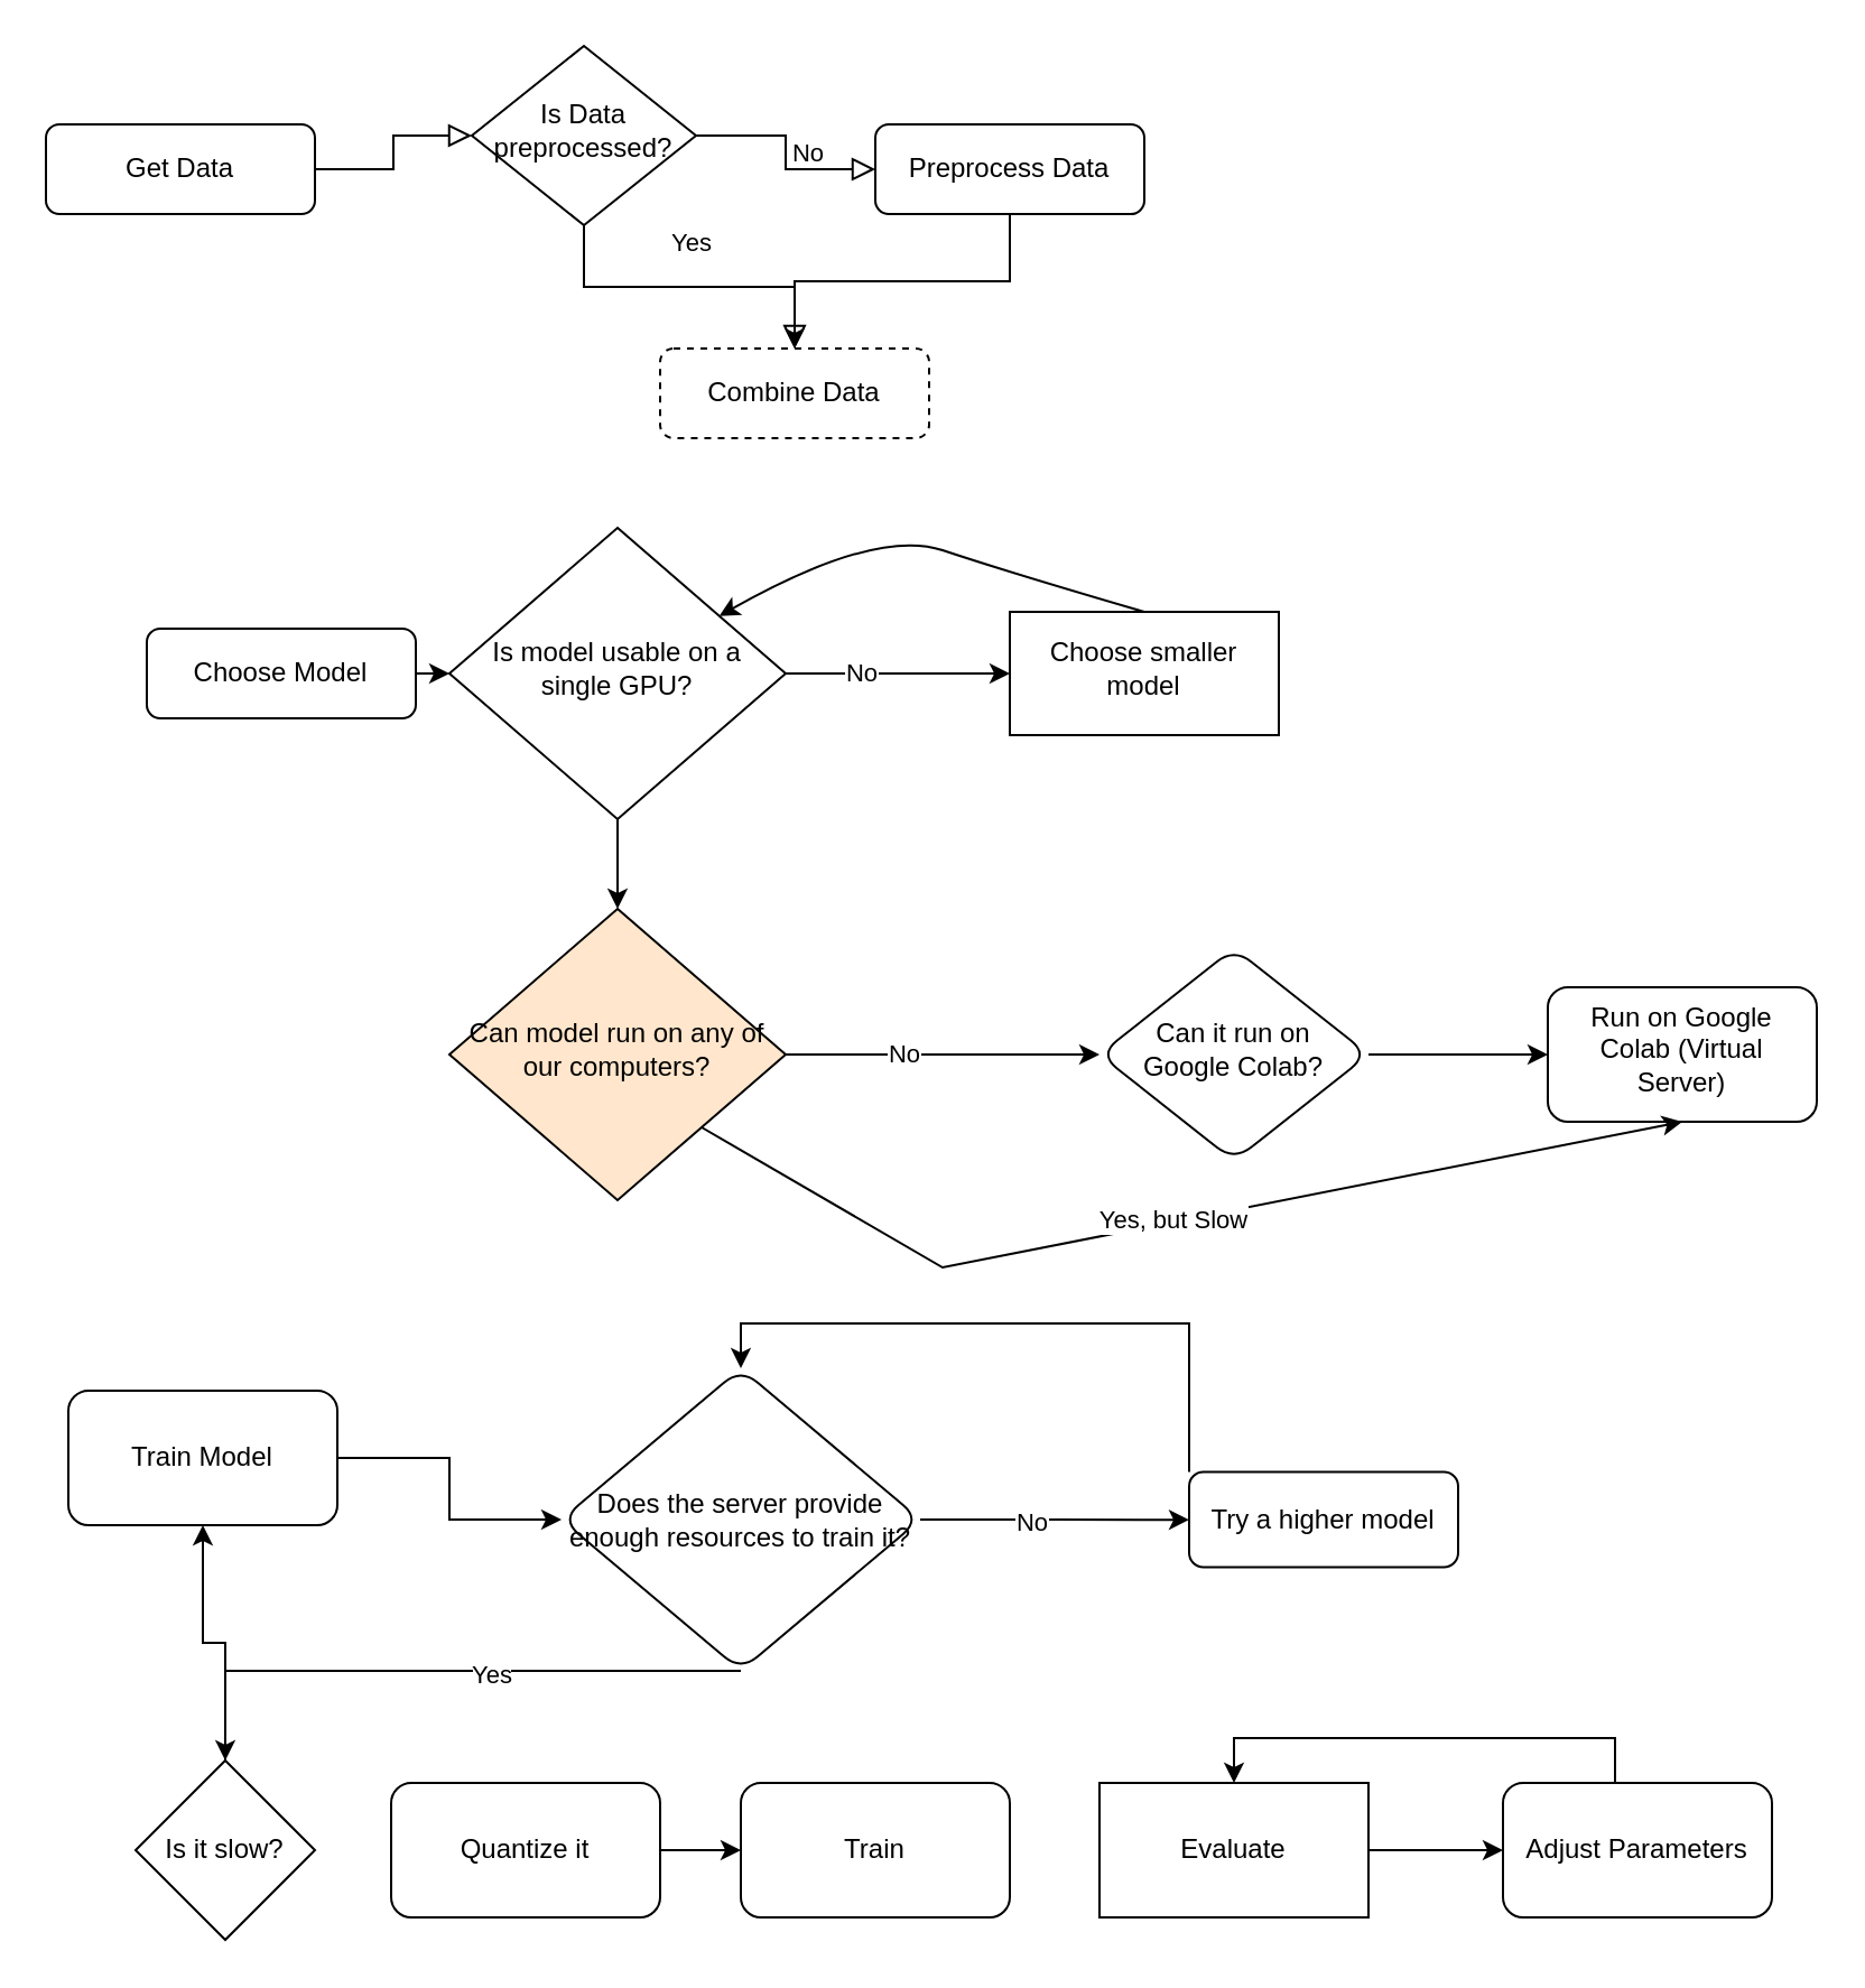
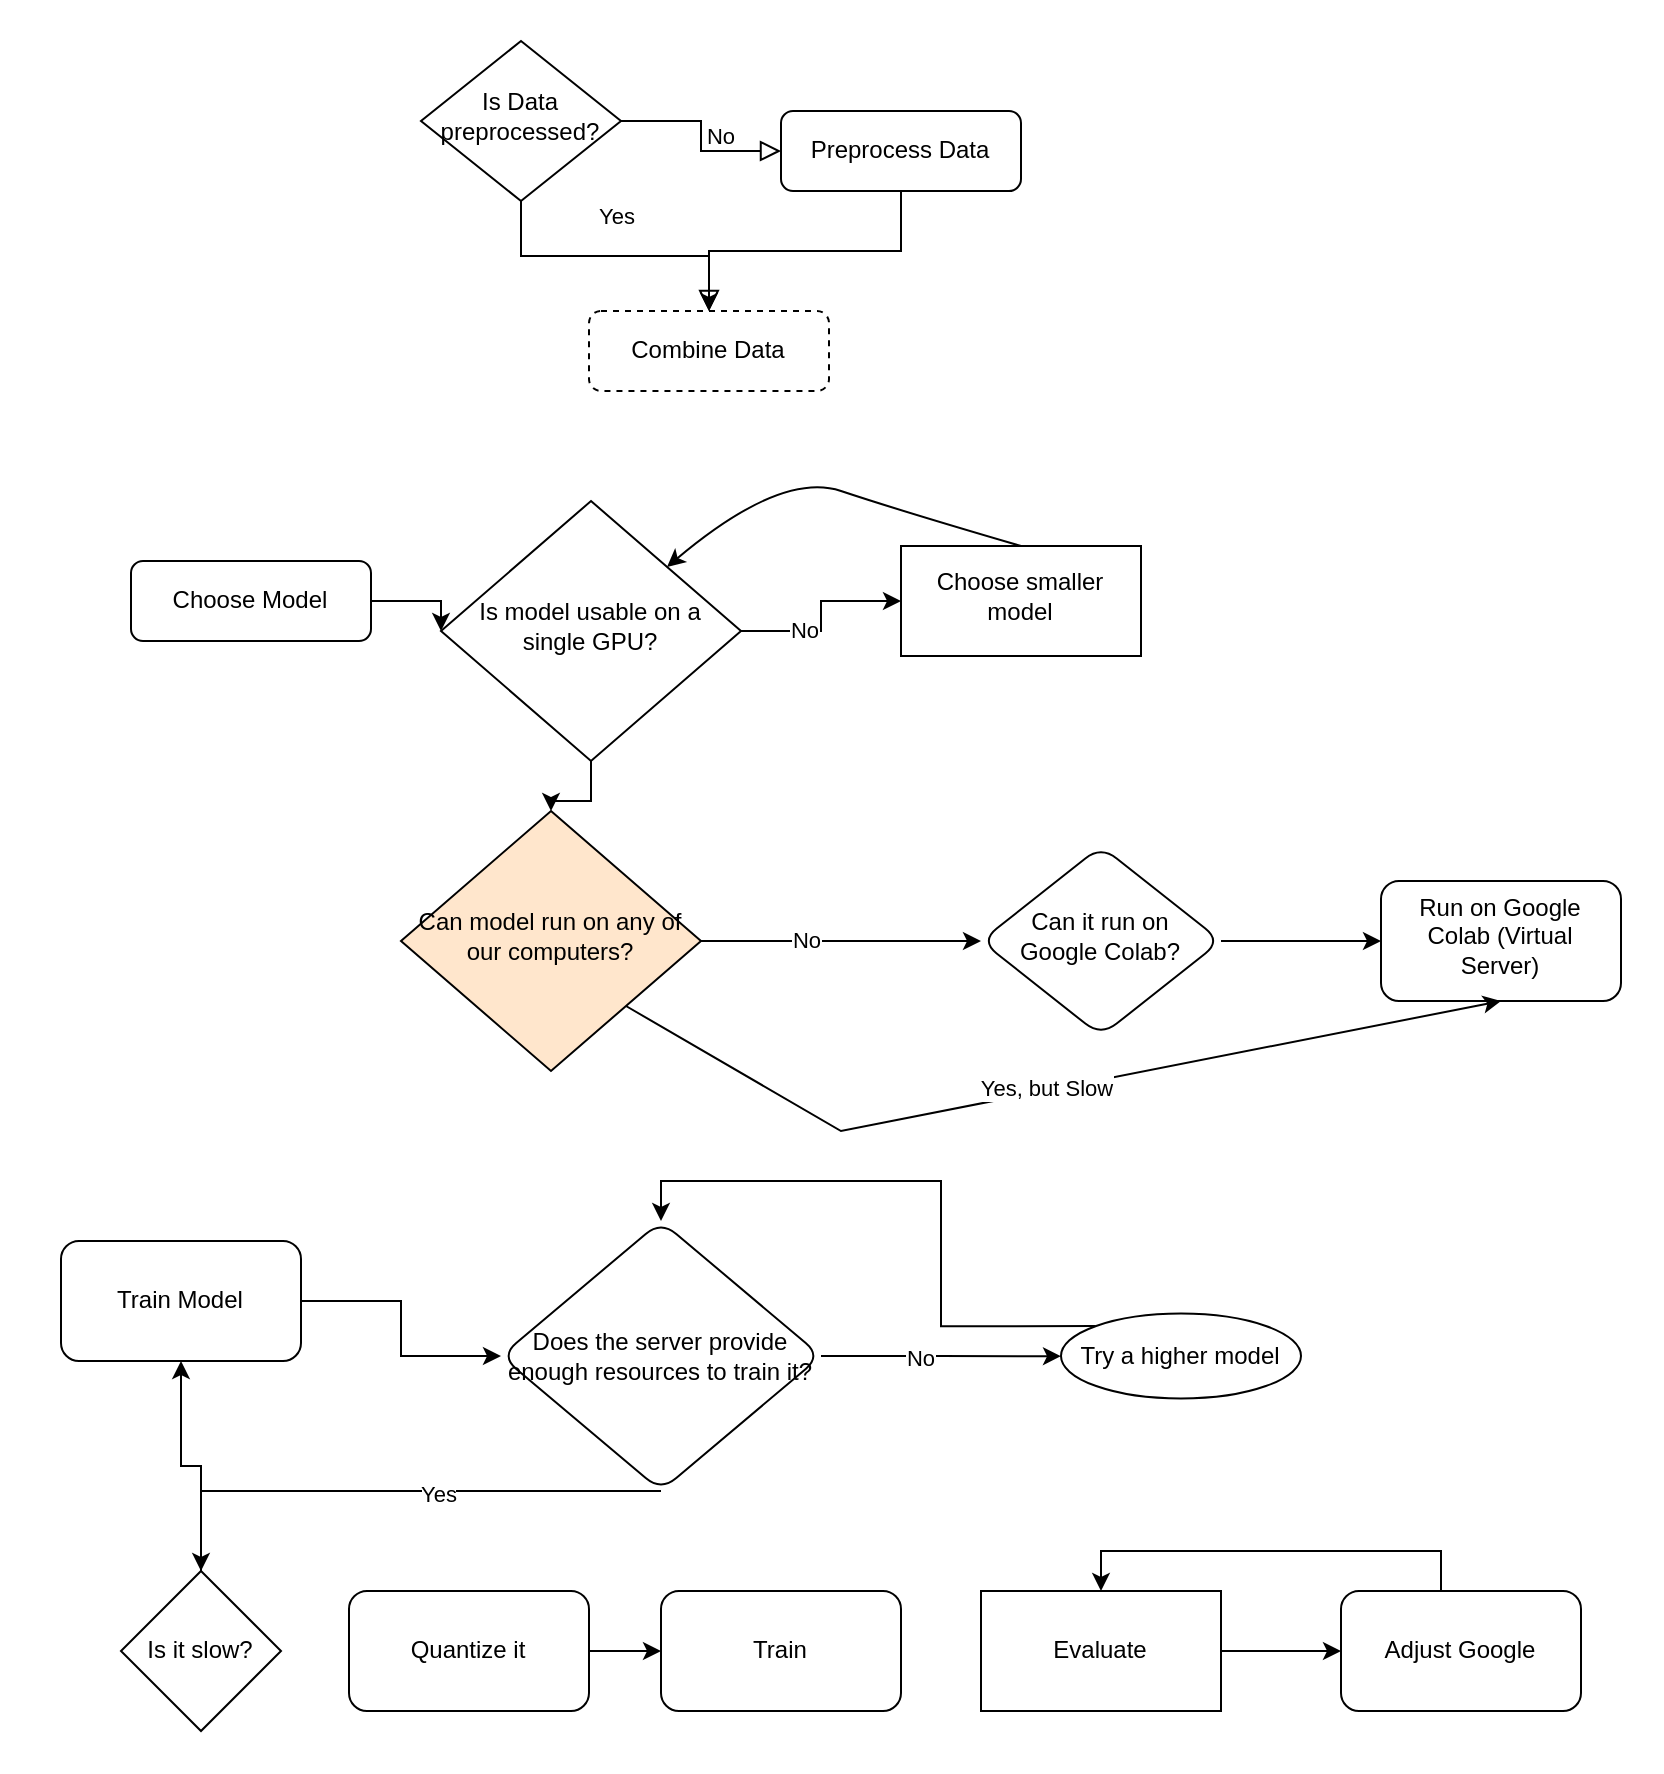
- <mxCell id="2" value="" style="rounded=0;html=1;jettySize=auto;orthogonalLoop=1;fontSize=11;endArrow=block;endFill=0;endSize=8;strokeWidth=1;shadow=0;labelBackgroundColor=none;edgeStyle=orthogonalEdgeStyle;" parent="1" source="3" target="6" edge="1"><mxGeometry relative="1" as="geometry" /></mxCell>
- <mxCell id="3" value="Get Data" style="rounded=1;whiteSpace=wrap;html=1;fontSize=12;glass=0;strokeWidth=1;shadow=0;" parent="1" vertex="1"><mxGeometry x="20" y="55" width="120" height="40" as="geometry" /></mxCell>
- <mxCell id="15" value="Is model usable on a single GPU?" style="rhombus;whiteSpace=wrap;html=1;shadow=0;fontFamily=Helvetica;fontSize=12;align=center;strokeWidth=1;spacing=6;spacingTop=-4;" vertex="1" parent="1"><mxGeometry x="200" y="235" width="150" height="130" as="geometry" /></mxCell>
+ <mxCell id="15" value="Is model usable on a single GPU?" style="rhombus;whiteSpace=wrap;html=1;shadow=0;fontFamily=Helvetica;fontSize=12;align=center;strokeWidth=1;spacing=6;spacingTop=-4;" vertex="1" parent="1"><mxGeometry x="220" y="250" width="150" height="130" as="geometry" /></mxCell>
- <mxCell id="34" value="Try a higher model" style="whiteSpace=wrap;html=1;rounded=1;" vertex="1" parent="1"><mxGeometry x="530" y="656.25" width="120" height="42.5" as="geometry" /></mxCell>
+ <mxCell id="34" value="Try a higher model" style="ellipse;whiteSpace=wrap;html=1;" vertex="1" parent="1"><mxGeometry x="530" y="656.25" width="120" height="42.5" as="geometry" /></mxCell>
- <mxCell id="41" value="Adjust Parameters" style="whiteSpace=wrap;html=1;rounded=1;" vertex="1" parent="1"><mxGeometry x="670" y="795" width="120" height="60" as="geometry" /></mxCell>
+ <mxCell id="41" value="Adjust Google" style="whiteSpace=wrap;html=1;rounded=1;" vertex="1" parent="1"><mxGeometry x="670" y="795" width="120" height="60" as="geometry" /></mxCell>
